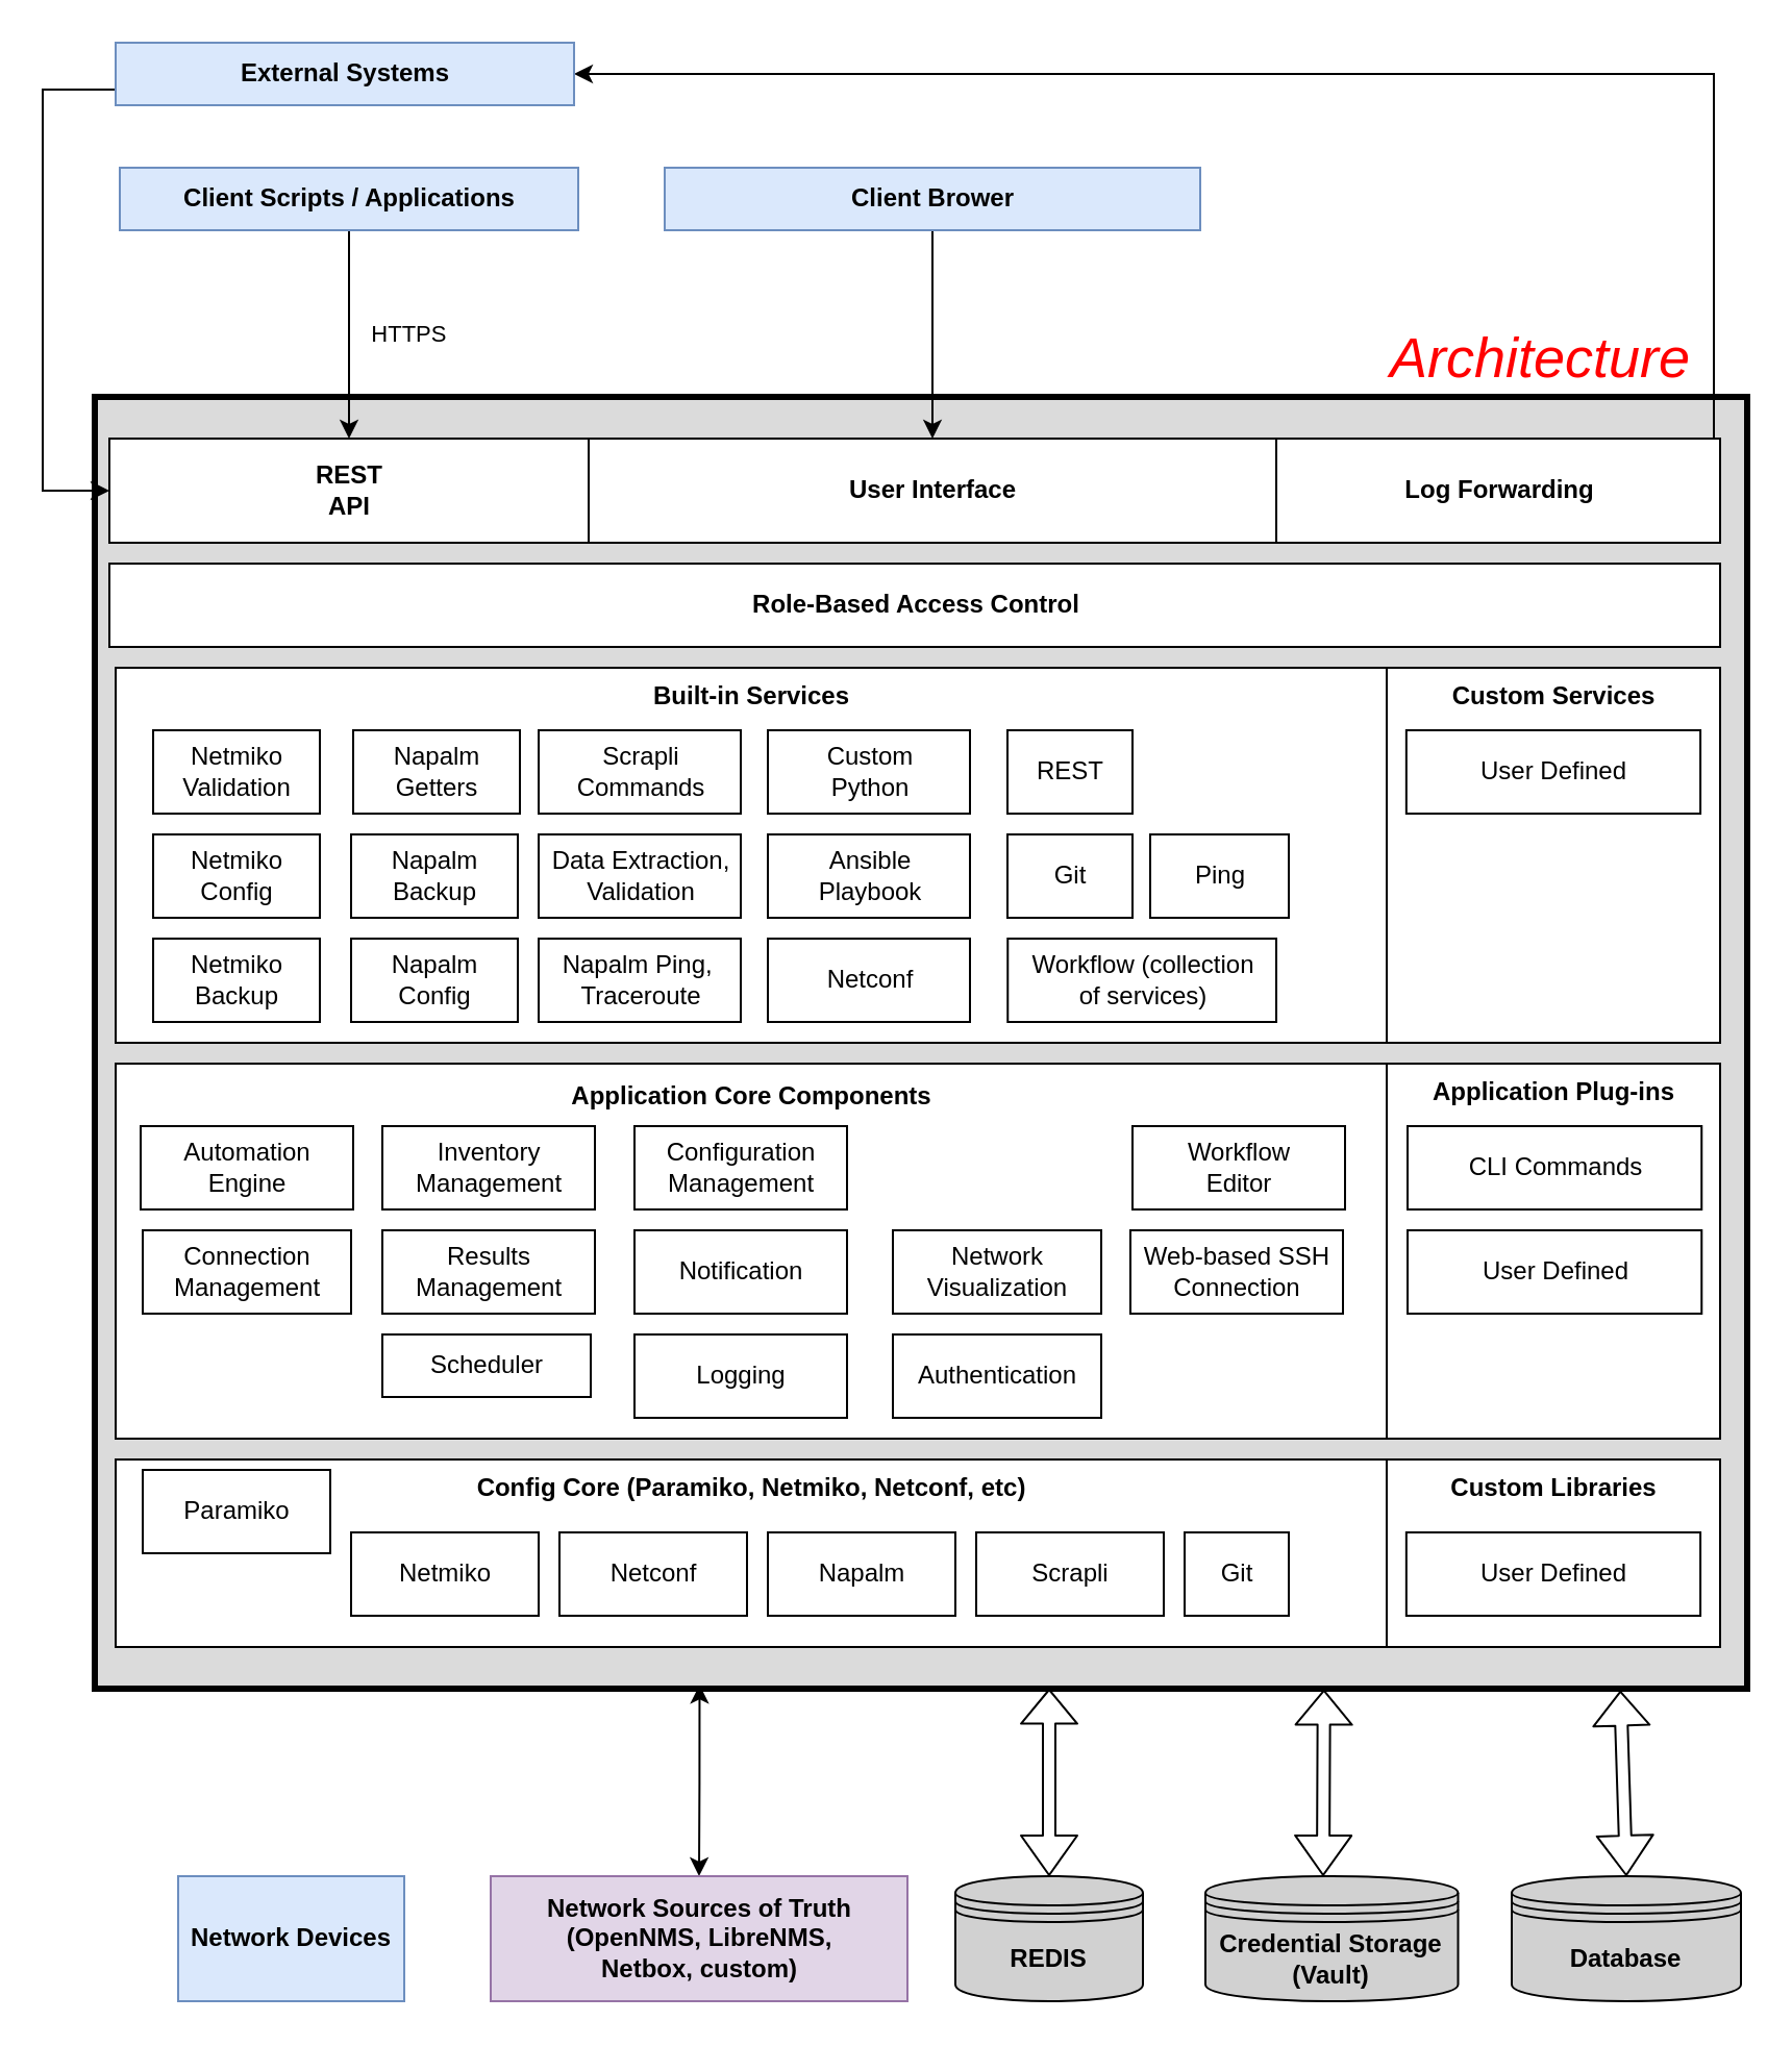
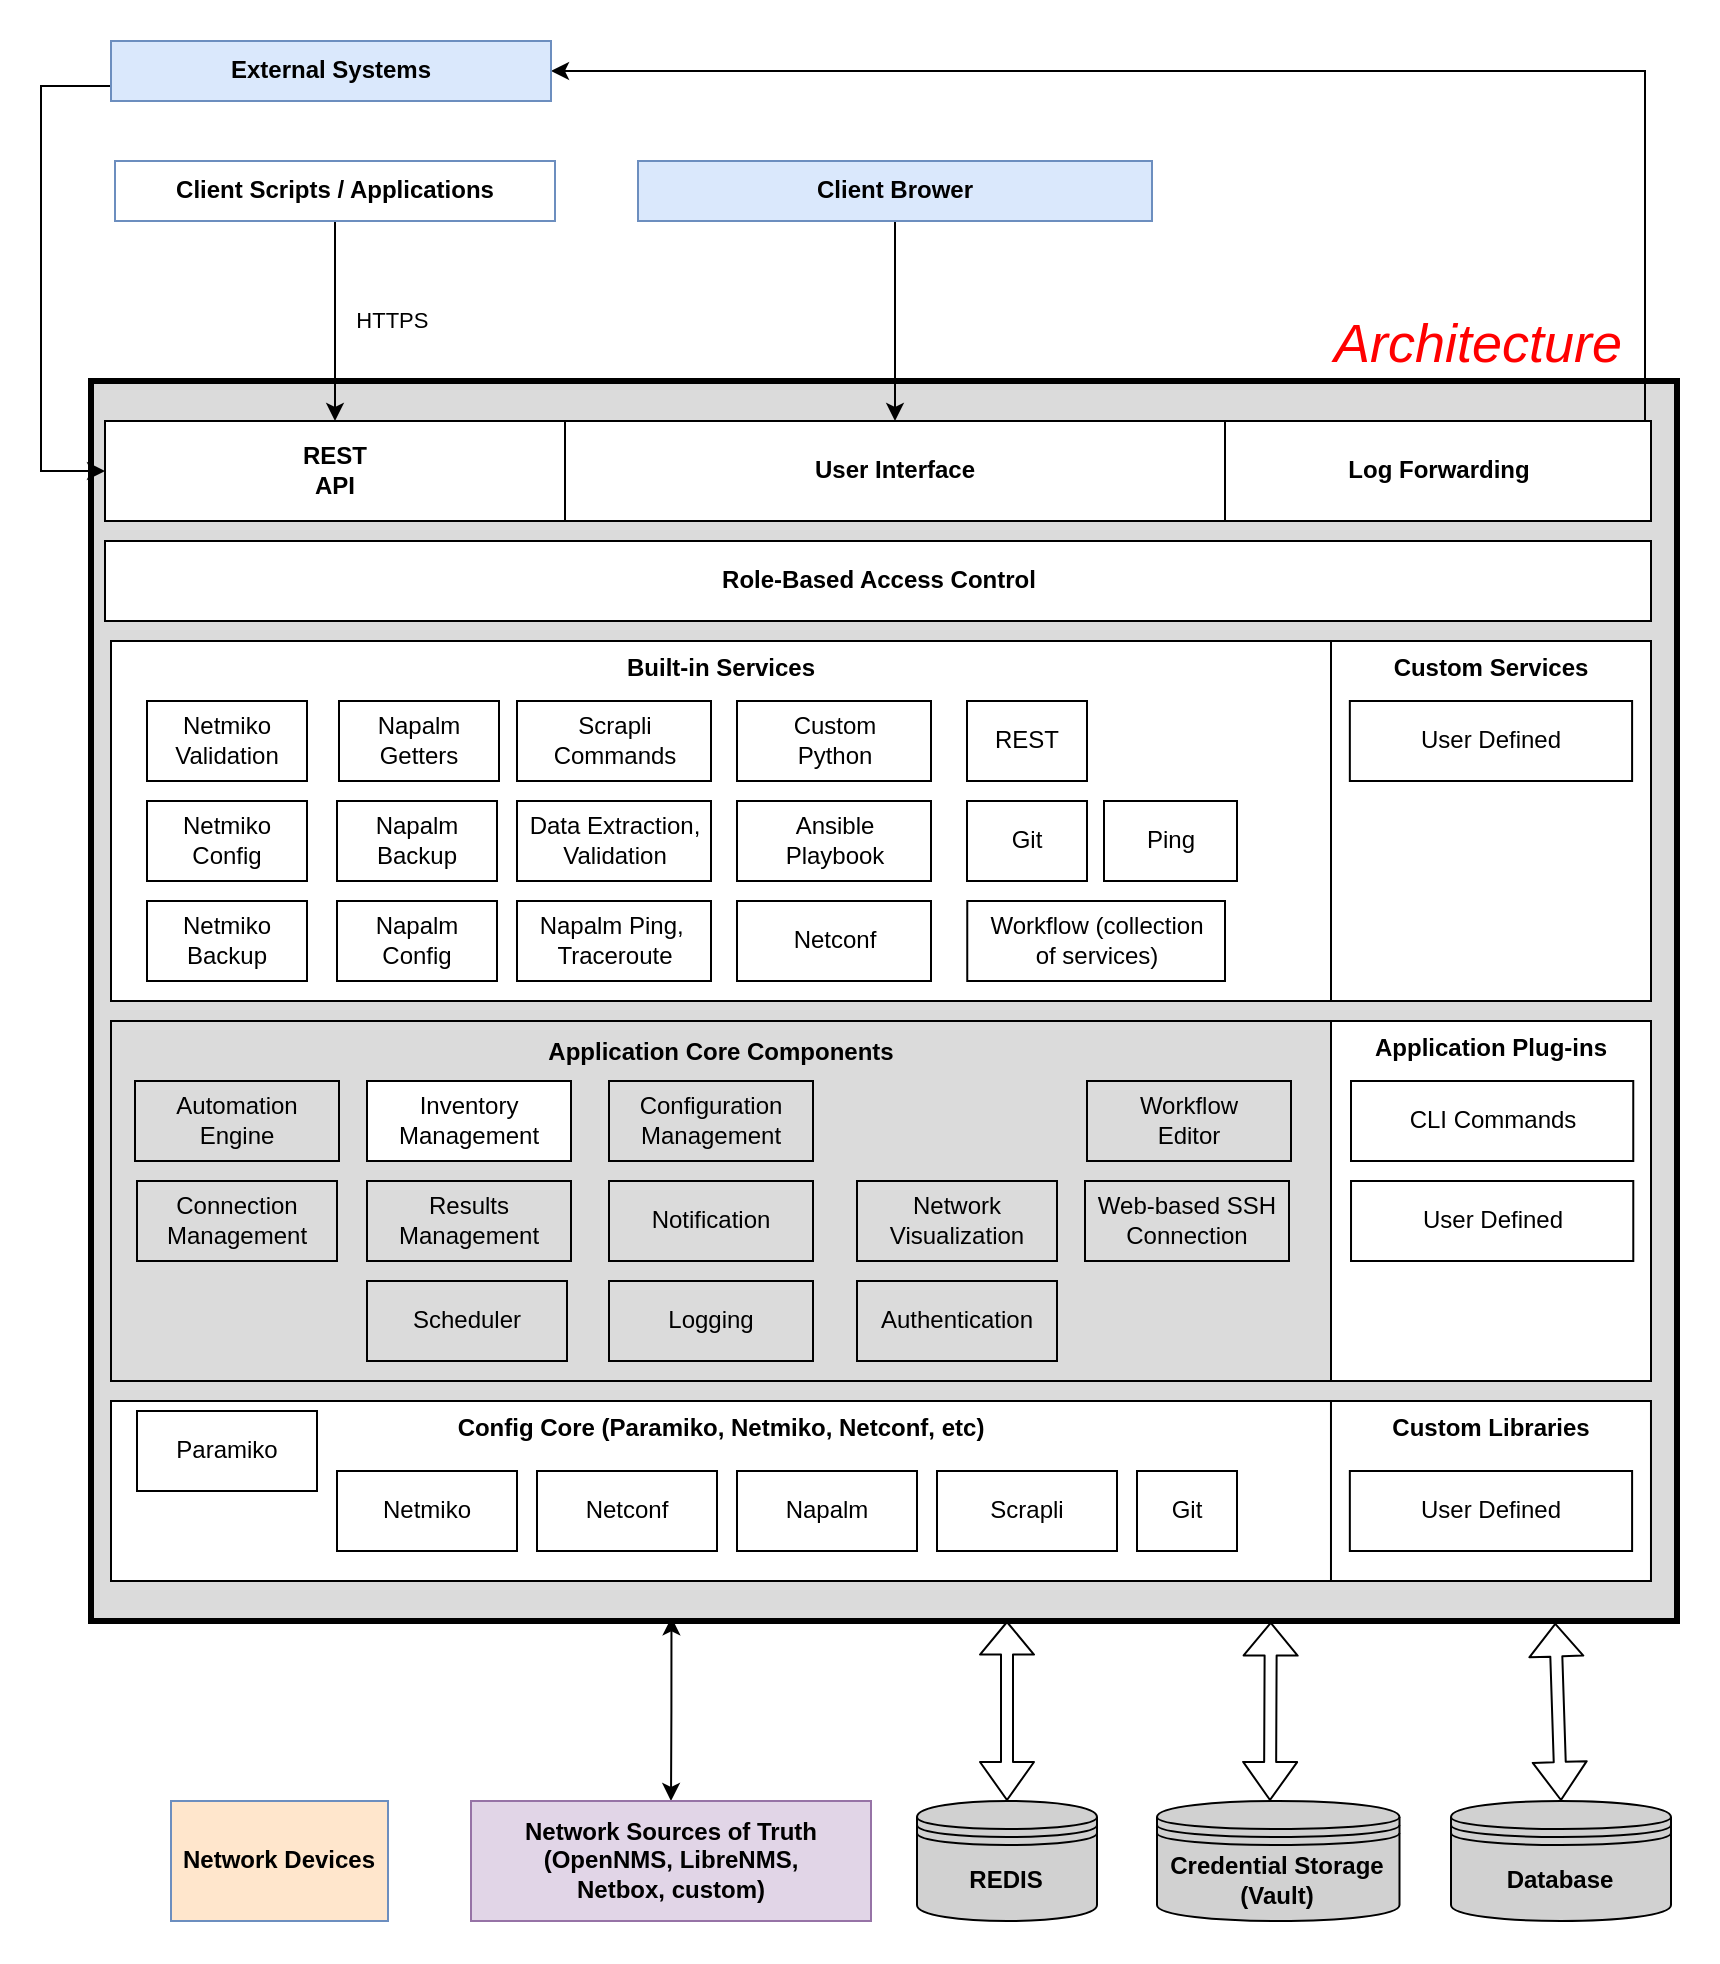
- <mxCell id="44" value="Client Scripts / Applications" style="html=1;fillColor=#dae8fc;strokeColor=#6c8ebf;fontStyle=1" parent="1" vertex="1"><mxGeometry x="57" y="80" width="220" height="30" as="geometry" /></mxCell>
+ <mxCell id="44" value="Client Scripts / Applications" style="html=1;fillColor=#ffffff;strokeColor=#6c8ebf;fontStyle=1;" parent="1" vertex="1"><mxGeometry x="57" y="80" width="220" height="30" as="geometry" /></mxCell>
- <mxCell id="5" value="&lt;b style=&quot;line-height: 150%&quot;&gt;Application Core Components&lt;/b&gt;" style="html=1;align=center;labelPosition=center;verticalLabelPosition=middle;verticalAlign=top;" parent="1" vertex="1"><mxGeometry x="55" y="510" width="610" height="180" as="geometry" /></mxCell>
+ <mxCell id="5" value="&lt;b style=&quot;line-height: 150%&quot;&gt;Application Core Components&lt;/b&gt;" style="html=1;align=center;labelPosition=center;verticalLabelPosition=middle;verticalAlign=top;fillColor=#dbdbdb;" parent="1" vertex="1"><mxGeometry x="55" y="510" width="610" height="180" as="geometry" /></mxCell>
- <mxCell id="8" value="Scheduler" style="html=1;fillColor=none;" parent="1" vertex="1"><mxGeometry x="183" y="640" width="100" height="30" as="geometry" /></mxCell>
+ <mxCell id="8" value="Scheduler" style="html=1;fillColor=none;" parent="1" vertex="1"><mxGeometry x="183" y="640" width="100" height="40" as="geometry" /></mxCell>
- <mxCell id="7" value="Network Devices" style="html=1;fillColor=#dae8fc;strokeColor=#6c8ebf;fontStyle=1" parent="1" vertex="1"><mxGeometry x="85" y="900" width="108.5" height="60" as="geometry" /></mxCell>
+ <mxCell id="7" value="Network Devices" style="html=1;fillColor=#ffe6cc;strokeColor=#6c8ebf;fontStyle=1;" parent="1" vertex="1"><mxGeometry x="85" y="900" width="108.5" height="60" as="geometry" /></mxCell>
